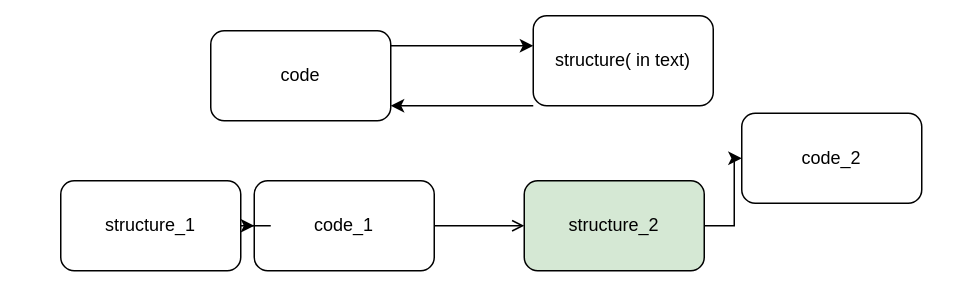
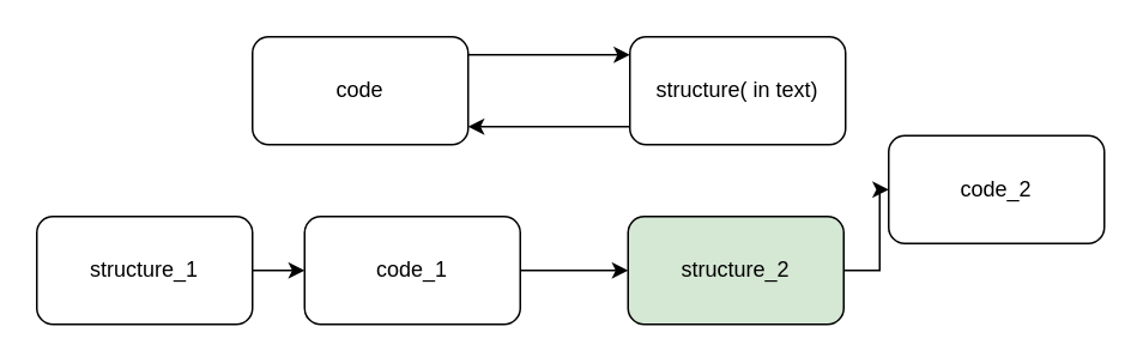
- <mxCell id="5" value="structure( in text)" style="rounded=1;whiteSpace=wrap;html=1;" vertex="1" parent="1"><mxGeometry x="355" y="10" width="120" height="60" as="geometry" /></mxCell>
+ <mxCell id="5" value="structure( in text)" style="rounded=1;whiteSpace=wrap;html=1;" vertex="1" parent="1"><mxGeometry x="350" y="20" width="120" height="60" as="geometry" /></mxCell>
- <mxCell id="9" value="structure_1" style="rounded=1;whiteSpace=wrap;html=1;" vertex="1" parent="1"><mxGeometry x="40" y="120" width="120" height="60" as="geometry" /></mxCell>
+ <mxCell id="9" value="structure_1" style="rounded=1;whiteSpace=wrap;html=1;" vertex="1" parent="1"><mxGeometry x="20" y="120" width="120" height="60" as="geometry" /></mxCell>
- <mxCell id="6" value="" style="edgeStyle=orthogonalEdgeStyle;rounded=0;orthogonalLoop=1;jettySize=auto;html=1;endArrow=open;" edge="1" parent="1" source="7" target="12"><mxGeometry relative="1" as="geometry" /></mxCell>
+ <mxCell id="6" value="" style="edgeStyle=orthogonalEdgeStyle;rounded=0;orthogonalLoop=1;jettySize=auto;html=1;" edge="1" parent="1" source="7" target="12"><mxGeometry relative="1" as="geometry" /></mxCell>
